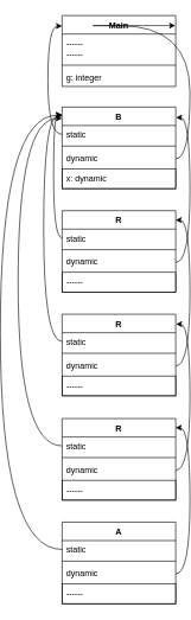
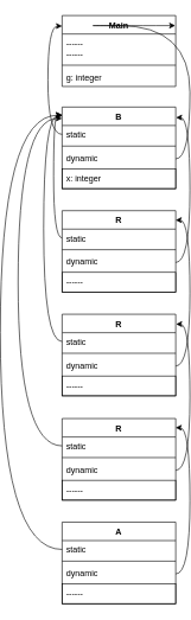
- <mxCell id="11" value="x: dynamic" style="text;align=left;verticalAlign=top;spacingLeft=4;spacingRight=4;overflow=hidden;rotatable=0;points=[[0,0.5],[1,0.5]];portConstraint=eastwest;rounded=0;strokeColor=#000000;" vertex="1" parent="7"><mxGeometry y="87" width="160" height="28" as="geometry" /></mxCell>
+ <mxCell id="11" value="x: integer" style="text;align=left;verticalAlign=top;spacingLeft=4;spacingRight=4;overflow=hidden;rotatable=0;points=[[0,0.5],[1,0.5]];portConstraint=eastwest;rounded=0;strokeColor=#000000;" vertex="1" parent="7"><mxGeometry y="87" width="160" height="28" as="geometry" /></mxCell>
